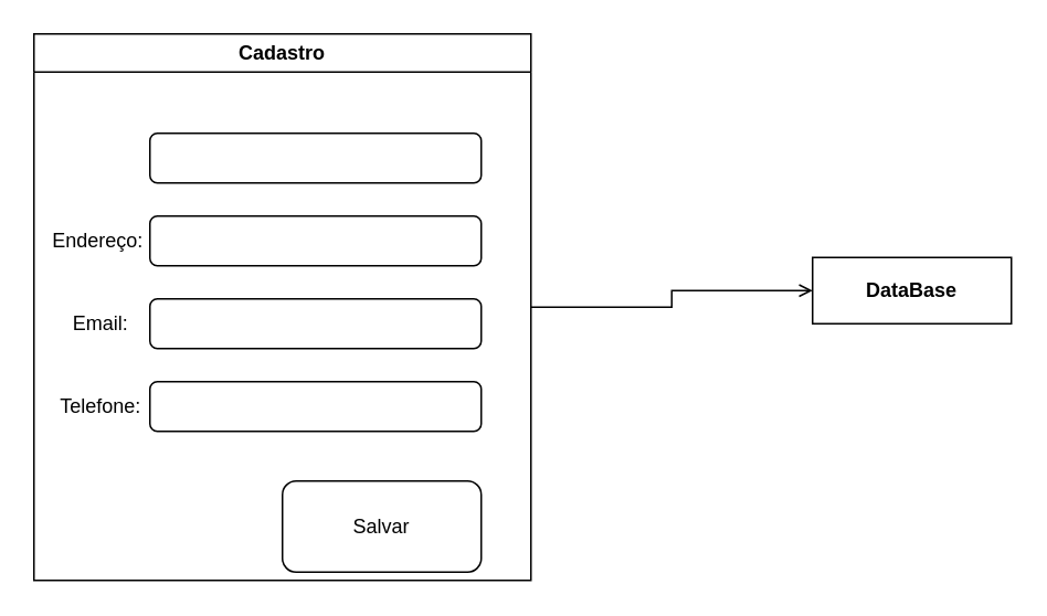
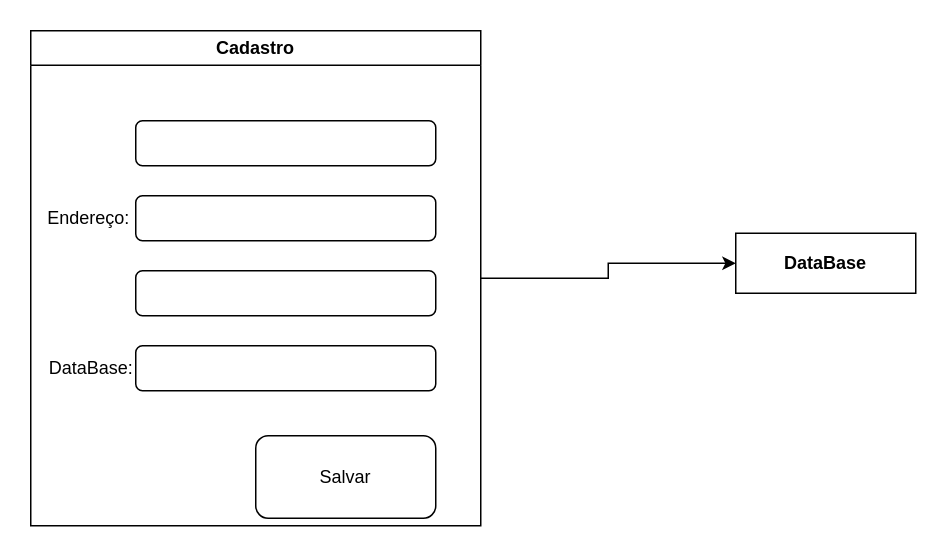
- <mxCell id="2" value="" style="edgeStyle=orthogonalEdgeStyle;rounded=0;orthogonalLoop=1;jettySize=auto;html=1;endArrow=open;" edge="1" parent="1" source="3" target="12"><mxGeometry relative="1" as="geometry" /></mxCell>
+ <mxCell id="2" value="" style="edgeStyle=orthogonalEdgeStyle;rounded=0;orthogonalLoop=1;jettySize=auto;html=1;" edge="1" parent="1" source="3" target="12"><mxGeometry relative="1" as="geometry" /></mxCell>
- <mxCell id="8" value="Email:" style="text;html=1;align=center;verticalAlign=middle;resizable=0;points=[];autosize=1;strokeColor=none;fillColor=none;" vertex="1" parent="3"><mxGeometry x="10" y="160" width="60" height="30" as="geometry" /></mxCell>
- <mxCell id="9" value="Telefone:" style="text;html=1;align=center;verticalAlign=middle;resizable=0;points=[];autosize=1;strokeColor=none;fillColor=none;" vertex="1" parent="3"><mxGeometry x="5" y="210" width="70" height="30" as="geometry" /></mxCell>
+ <mxCell id="9" value="DataBase:" style="text;html=1;align=center;verticalAlign=middle;resizable=0;points=[];autosize=1;strokeColor=none;fillColor=none;" vertex="1" parent="3"><mxGeometry x="5" y="210" width="70" height="30" as="geometry" /></mxCell>
